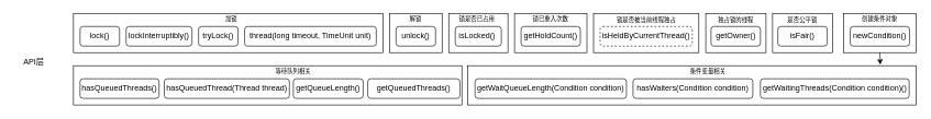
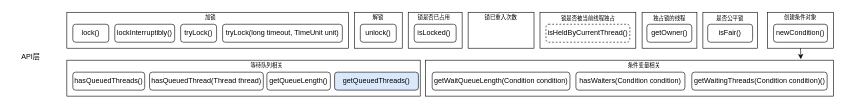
- <mxCell id="7" value="thread(long timeout, TimeUnit unit)" style="rounded=1;whiteSpace=wrap;html=1;" vertex="1" parent="1"><mxGeometry x="370" y="40" width="200" height="30" as="geometry" /></mxCell>
+ <mxCell id="7" value="tryLock(long timeout, TimeUnit unit)" style="rounded=1;whiteSpace=wrap;html=1;" vertex="1" parent="1"><mxGeometry x="370" y="40" width="200" height="30" as="geometry" /></mxCell>
- <mxCell id="16" value="getHoldCount()" style="rounded=1;whiteSpace=wrap;html=1;" vertex="1" parent="1"><mxGeometry x="790" y="40" width="90" height="30" as="geometry" /></mxCell>
- <mxCell id="34" value="getQueuedThreads()" style="rounded=1;whiteSpace=wrap;html=1;" vertex="1" parent="1"><mxGeometry x="557" y="120" width="140" height="30" as="geometry" /></mxCell>
+ <mxCell id="34" value="getQueuedThreads()" style="rounded=1;whiteSpace=wrap;html=1;fillColor=#dae8fc;" vertex="1" parent="1"><mxGeometry x="557" y="120" width="140" height="30" as="geometry" /></mxCell>
